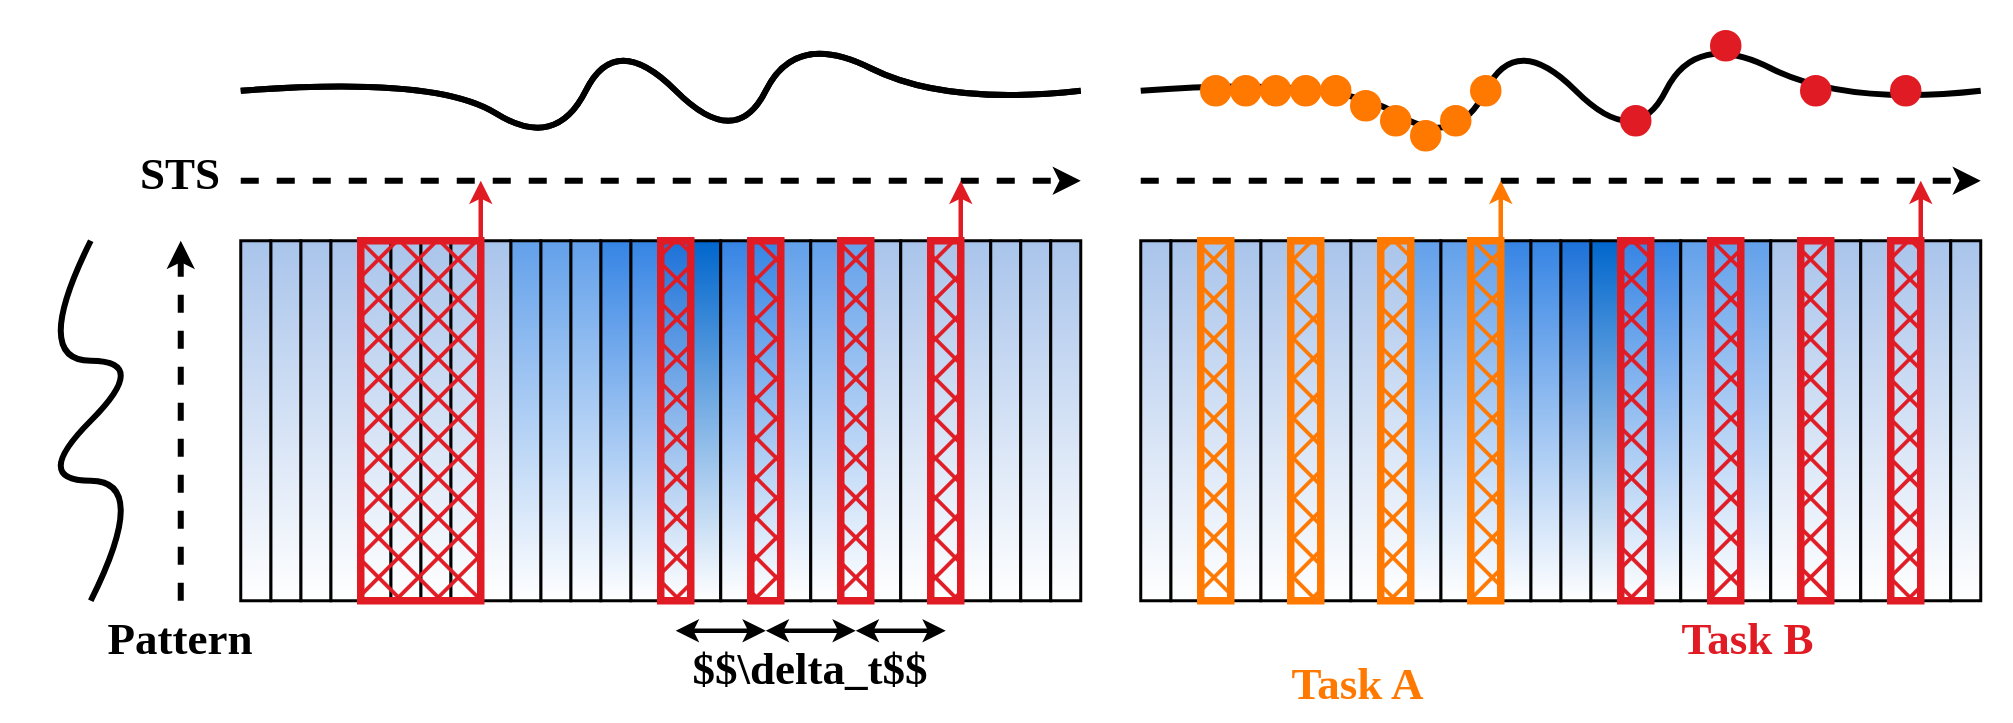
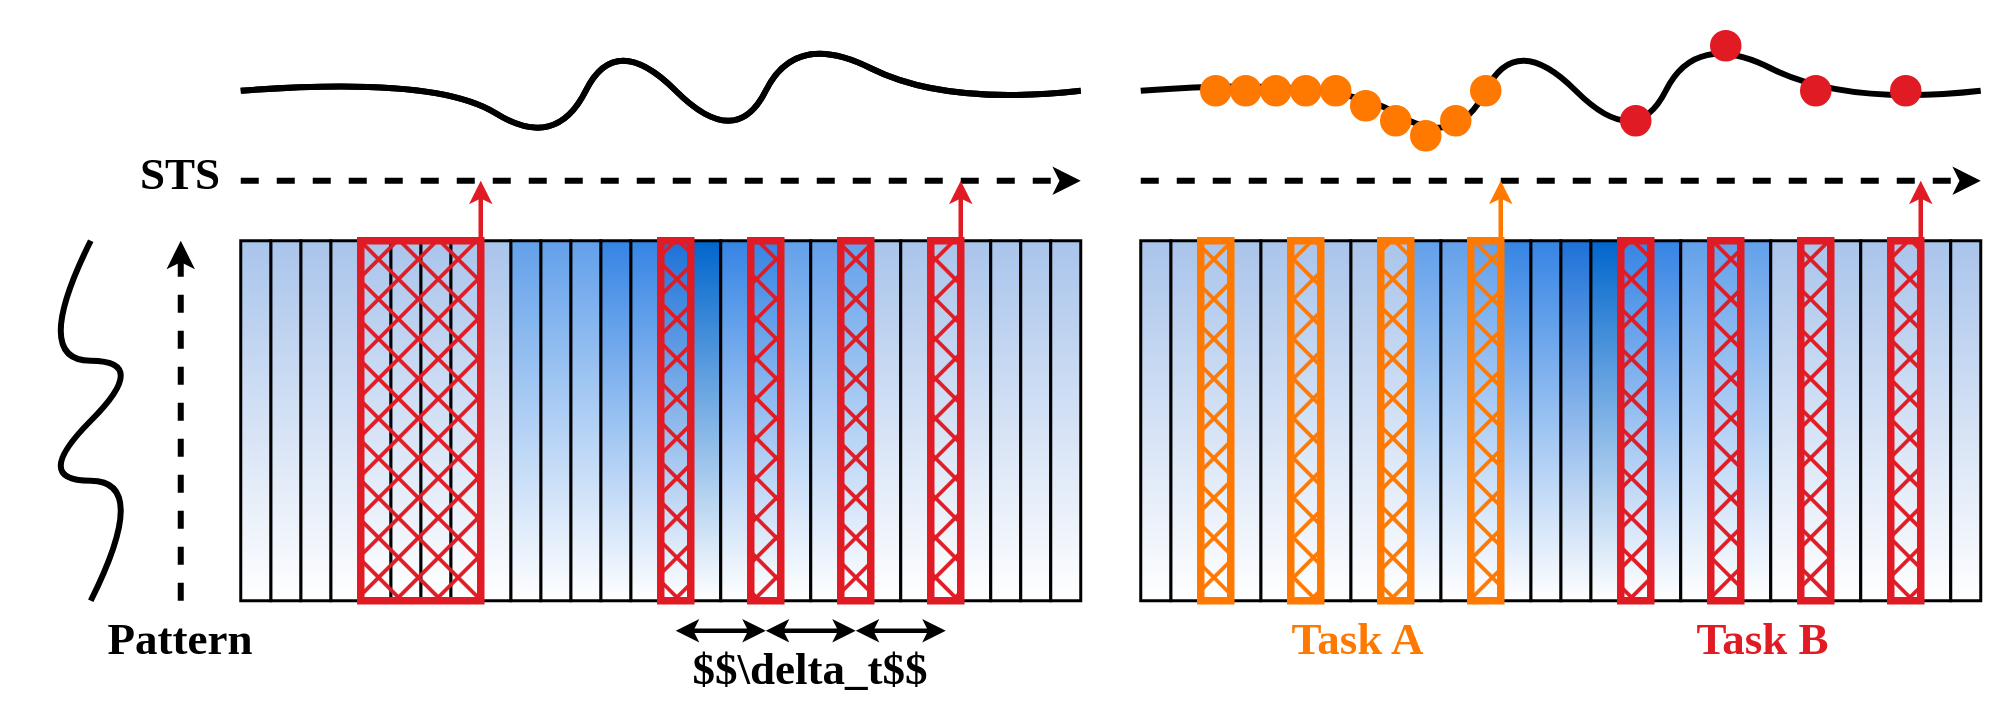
- <mxCell id="104" value="&lt;font style=&quot;&quot;&gt;&lt;font style=&quot;font-size: 30px;&quot; face=&quot;Times New Roman&quot;&gt;&lt;b&gt;Task B&lt;/b&gt;&lt;/font&gt;&lt;br&gt;&lt;/font&gt;" style="text;html=1;strokeColor=none;fillColor=none;align=center;verticalAlign=middle;whiteSpace=wrap;rounded=0;fontColor=#e01b24;labelBorderColor=none;labelBackgroundColor=none;" vertex="1" parent="1"><mxGeometry x="1110" y="410" width="110" height="30" as="geometry" /></mxCell>
+ <mxCell id="104" value="&lt;font style=&quot;&quot;&gt;&lt;font style=&quot;font-size: 30px;&quot; face=&quot;Times New Roman&quot;&gt;&lt;b&gt;Task B&lt;/b&gt;&lt;/font&gt;&lt;br&gt;&lt;/font&gt;" style="text;html=1;strokeColor=none;fillColor=none;align=center;verticalAlign=middle;whiteSpace=wrap;rounded=0;fontColor=#e01b24;labelBorderColor=none;labelBackgroundColor=none;" vertex="1" parent="1"><mxGeometry x="1120" y="410" width="110" height="30" as="geometry" /></mxCell>
- <mxCell id="103" value="&lt;font style=&quot;&quot;&gt;&lt;font style=&quot;font-size: 30px;&quot; face=&quot;Times New Roman&quot;&gt;&lt;b&gt;Task A&lt;/b&gt;&lt;/font&gt;&lt;br&gt;&lt;/font&gt;" style="text;html=1;strokeColor=none;fillColor=none;align=center;verticalAlign=middle;whiteSpace=wrap;rounded=0;fontColor=#ff7800;labelBorderColor=none;labelBackgroundColor=none;" vertex="1" parent="1"><mxGeometry x="850" y="440" width="110" height="30" as="geometry" /></mxCell>
+ <mxCell id="103" value="&lt;font style=&quot;&quot;&gt;&lt;font style=&quot;font-size: 30px;&quot; face=&quot;Times New Roman&quot;&gt;&lt;b&gt;Task A&lt;/b&gt;&lt;/font&gt;&lt;br&gt;&lt;/font&gt;" style="text;html=1;strokeColor=none;fillColor=none;align=center;verticalAlign=middle;whiteSpace=wrap;rounded=0;fontColor=#ff7800;labelBorderColor=none;labelBackgroundColor=none;" vertex="1" parent="1"><mxGeometry x="850" y="410" width="110" height="30" as="geometry" /></mxCell>
